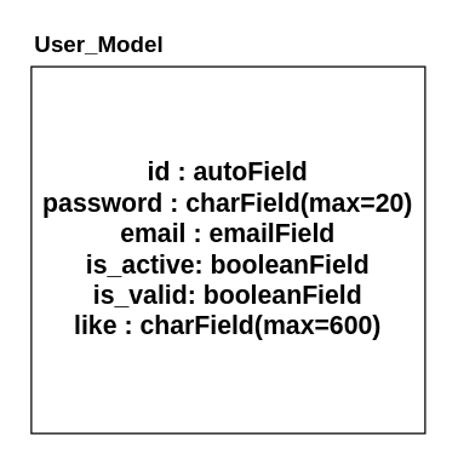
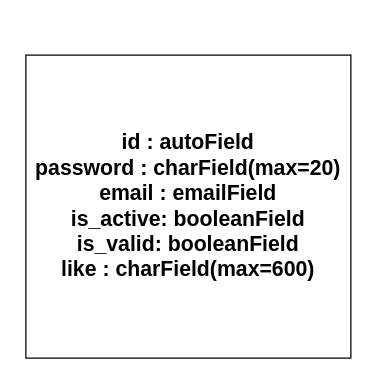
- <mxCell id="4" value="&lt;font style=&quot;font-size: 15px&quot;&gt;&lt;b&gt;User_Model&lt;/b&gt;&lt;/font&gt;" style="text;html=1;strokeColor=none;fillColor=none;align=center;verticalAlign=middle;whiteSpace=wrap;rounded=0;" vertex="1" parent="1"><mxGeometry x="20" y="20.844" width="89.655" height="15.152" as="geometry" /></mxCell>
